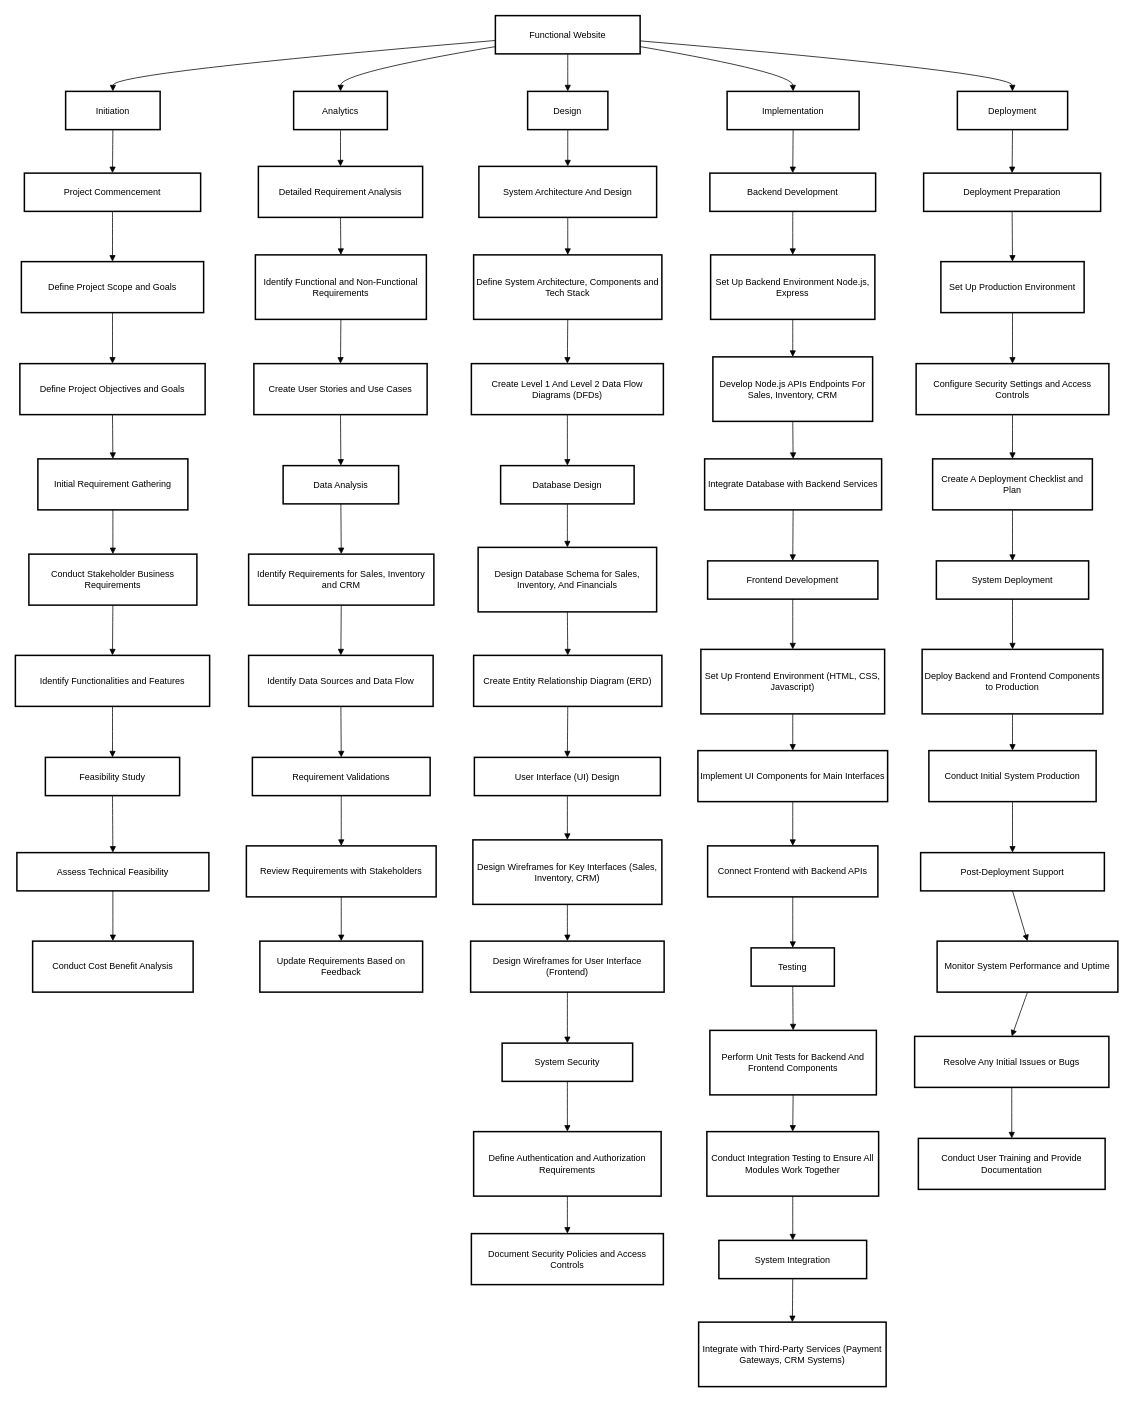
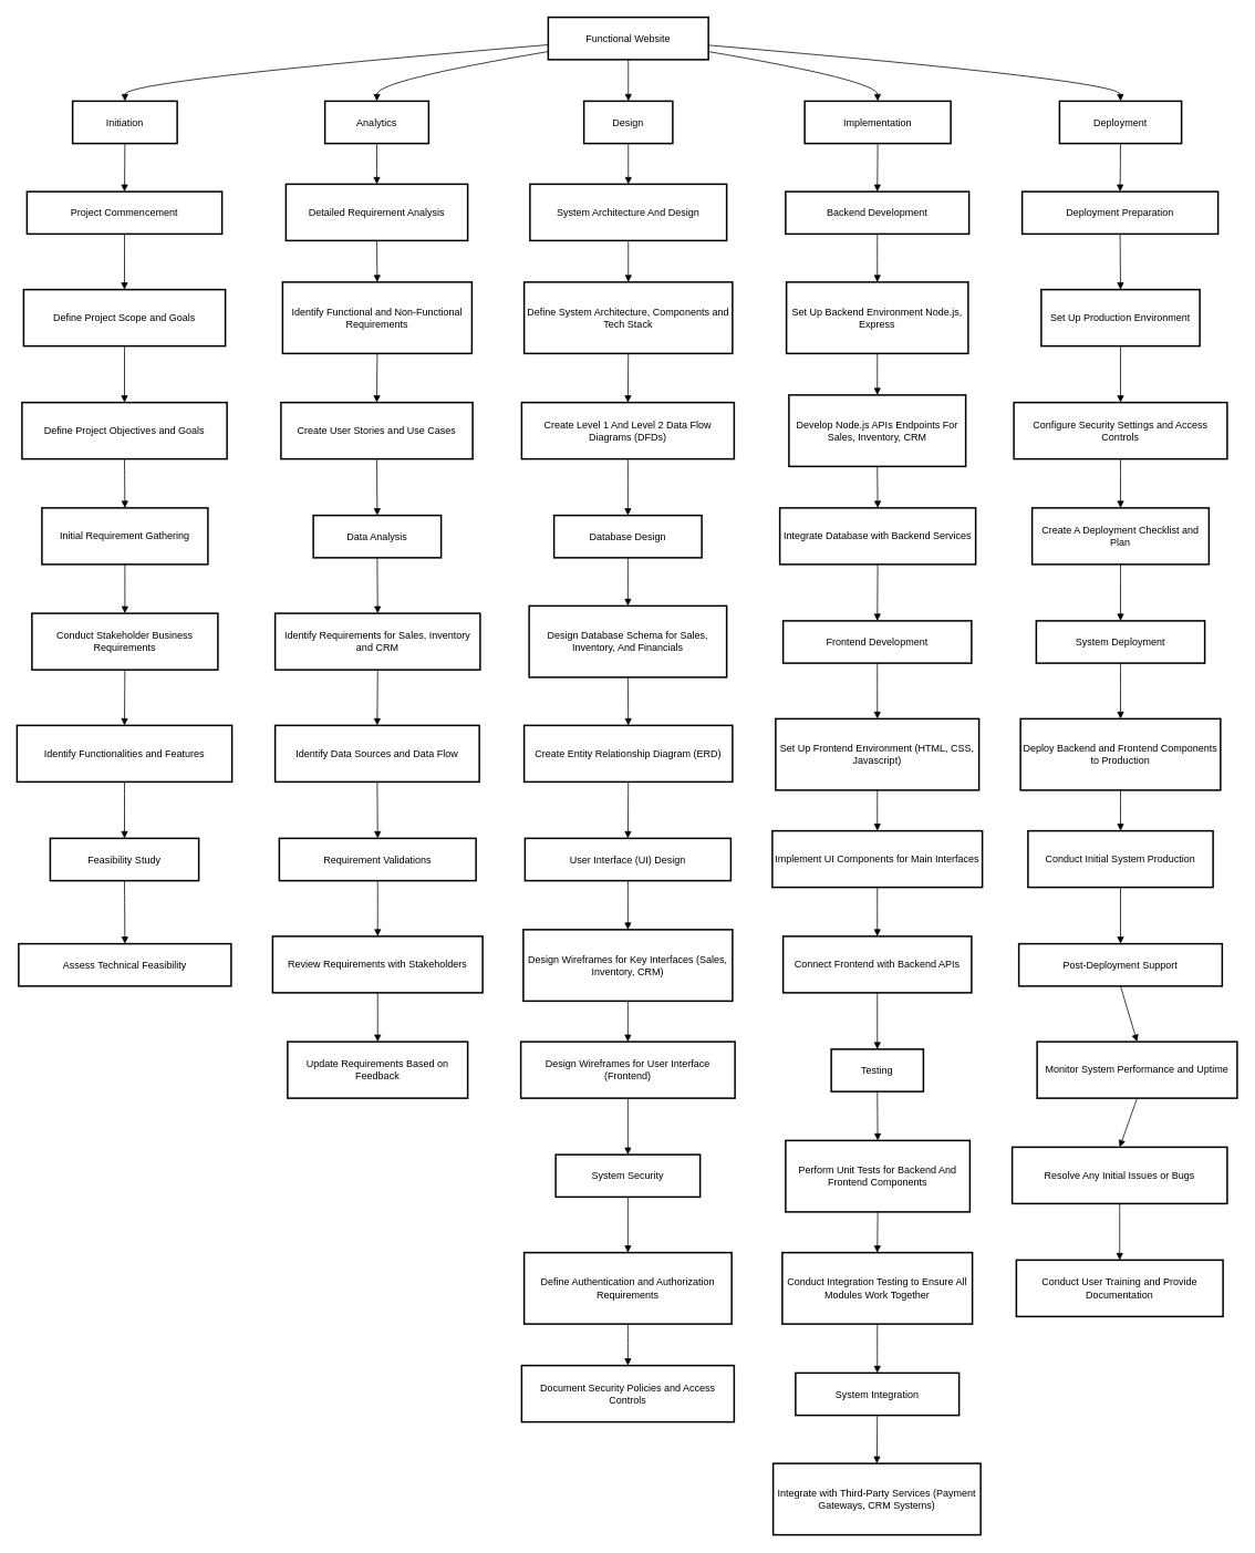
- <mxCell id="75" value="" style="curved=1;startArrow=none;endArrow=block;exitX=0.5;exitY=1;entryX=0.5;entryY=0.01;rounded=0;" edge="1" parent="1" source="15" target="16"><mxGeometry relative="1" as="geometry"><Array as="points" /></mxGeometry></mxCell>
- <mxCell id="16" value="Conduct Cost Benefit Analysis" style="whiteSpace=wrap;strokeWidth=2;" vertex="1" parent="1"><mxGeometry x="43" y="1254" width="214" height="68" as="geometry" /></mxCell>
